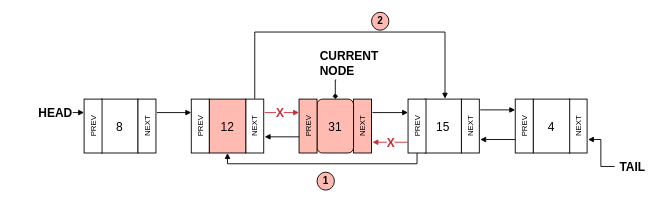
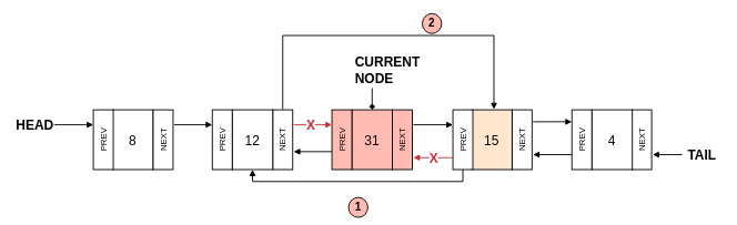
- <mxCell id="41" value="2" style="html=1;overflow=block;blockSpacing=1;whiteSpace=wrap;ellipse;fontSize=16.7;fontColor=default;fontStyle=1;spacing=3.8;strokeOpacity=100;fillOpacity=100;fillColor=#ffbbb1;strokeWidth=1.5;" vertex="1" parent="1"><mxGeometry x="619" y="20" width="29" height="30" as="geometry" /></mxCell>
+ <mxCell id="41" value="2" style="html=1;overflow=block;blockSpacing=1;whiteSpace=wrap;ellipse;fontSize=16.7;fontColor=default;fontStyle=1;spacing=3.8;strokeOpacity=100;fillOpacity=100;fillColor=#ffbbb1;strokeWidth=1.5;" vertex="1" parent="1"><mxGeometry x="634" y="20" width="29" height="30" as="geometry" /></mxCell>
- <mxCell id="13" value="HEAD" style="html=1;overflow=block;blockSpacing=1;whiteSpace=wrap;fontSize=20;fontColor=default;fontStyle=1;spacing=3.8;strokeOpacity=0;fillOpacity=0;fillColor=#ffffff;strokeWidth=1.5;" vertex="1" parent="1"><mxGeometry x="60" y="165" width="60" height="45" as="geometry" /></mxCell>
+ <mxCell id="13" value="HEAD" style="html=1;overflow=block;blockSpacing=1;whiteSpace=wrap;fontSize=20;fontColor=default;fontStyle=1;spacing=3.8;strokeOpacity=0;fillOpacity=0;fillColor=#ffffff;strokeWidth=1.5;" vertex="1" parent="1"><mxGeometry x="20" y="165" width="60" height="45" as="geometry" /></mxCell>
- <mxCell id="14" value="12" style="html=1;overflow=block;blockSpacing=1;whiteSpace=wrap;fontSize=20;fontColor=default;spacing=3.8;strokeOpacity=100;strokeWidth=1.5;fillColor=#ffbbb1;" vertex="1" parent="1"><mxGeometry x="348" y="165" width="61" height="90" as="geometry" /></mxCell>
+ <mxCell id="14" value="12" style="html=1;overflow=block;blockSpacing=1;whiteSpace=wrap;fontSize=20;fontColor=default;spacing=3.8;strokeOpacity=100;strokeWidth=1.5;" vertex="1" parent="1"><mxGeometry x="348" y="165" width="61" height="90" as="geometry" /></mxCell>
- <mxCell id="15" value="31" style="html=1;overflow=block;blockSpacing=1;whiteSpace=wrap;fontSize=20;fontColor=default;spacing=3.8;strokeOpacity=100;fillOpacity=100;fillColor=#ffbbb1;strokeWidth=1.5;rounded=1;" vertex="1" parent="1"><mxGeometry x="528" y="165" width="61" height="90" as="geometry" /></mxCell>
+ <mxCell id="15" value="31" style="html=1;overflow=block;blockSpacing=1;whiteSpace=wrap;fontSize=20;fontColor=default;spacing=3.8;strokeOpacity=100;fillOpacity=100;fillColor=#ffbbb1;strokeWidth=1.5;" vertex="1" parent="1"><mxGeometry x="528" y="165" width="61" height="90" as="geometry" /></mxCell>
- <mxCell id="16" value="15" style="html=1;overflow=block;blockSpacing=1;whiteSpace=wrap;fontSize=20;fontColor=default;spacing=3.8;strokeOpacity=100;strokeWidth=1.5;" vertex="1" parent="1"><mxGeometry x="708" y="165" width="61" height="90" as="geometry" /></mxCell>
+ <mxCell id="16" value="15" style="html=1;overflow=block;blockSpacing=1;whiteSpace=wrap;fontSize=20;fontColor=default;spacing=3.8;strokeOpacity=100;strokeWidth=1.5;fillColor=#ffe6cc;" vertex="1" parent="1"><mxGeometry x="708" y="165" width="61" height="90" as="geometry" /></mxCell>
- <mxCell id="28" value="TAIL" style="html=1;overflow=block;blockSpacing=1;whiteSpace=wrap;fontSize=20;fontColor=default;fontStyle=1;spacing=3.8;strokeOpacity=0;fillOpacity=0;fillColor=#ffffff;strokeWidth=1.5;" vertex="1" parent="1"><mxGeometry x="1025" y="255" width="60" height="45" as="geometry" /></mxCell>
+ <mxCell id="28" value="TAIL" style="html=1;overflow=block;blockSpacing=1;whiteSpace=wrap;fontSize=20;fontColor=default;fontStyle=1;spacing=3.8;strokeOpacity=0;fillOpacity=0;fillColor=#ffffff;strokeWidth=1.5;" vertex="1" parent="1"><mxGeometry x="1025" y="210" width="60" height="45" as="geometry" /></mxCell>
- <mxCell id="40" value="1" style="html=1;overflow=block;blockSpacing=1;whiteSpace=wrap;ellipse;fontSize=16.7;fontColor=default;fontStyle=1;spacing=3.8;strokeOpacity=100;fillOpacity=100;fillColor=#ffbbb1;strokeWidth=1.5;" vertex="1" parent="1"><mxGeometry x="528" y="287" width="29" height="30" as="geometry" /></mxCell>
+ <mxCell id="40" value="1" style="html=1;overflow=block;blockSpacing=1;whiteSpace=wrap;ellipse;fontSize=16.7;fontColor=default;fontStyle=1;spacing=3.8;strokeOpacity=100;fillOpacity=100;fillColor=#ffbbb1;strokeWidth=1.5;" vertex="1" parent="1"><mxGeometry x="523" y="297" width="29" height="30" as="geometry" /></mxCell>
